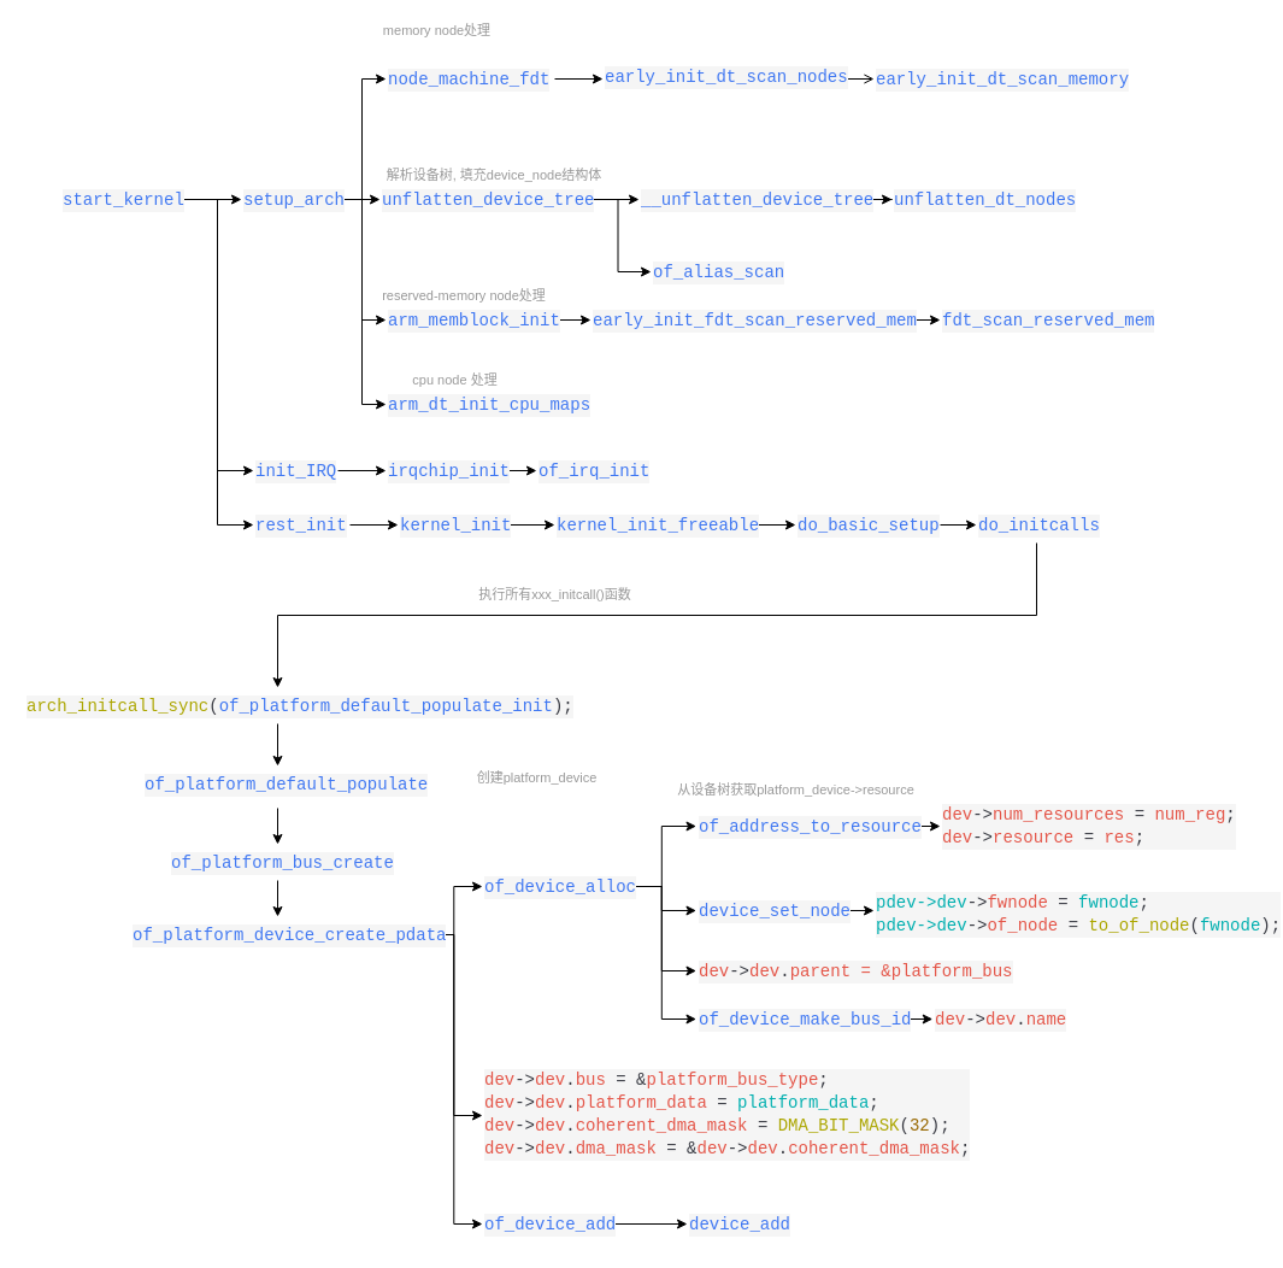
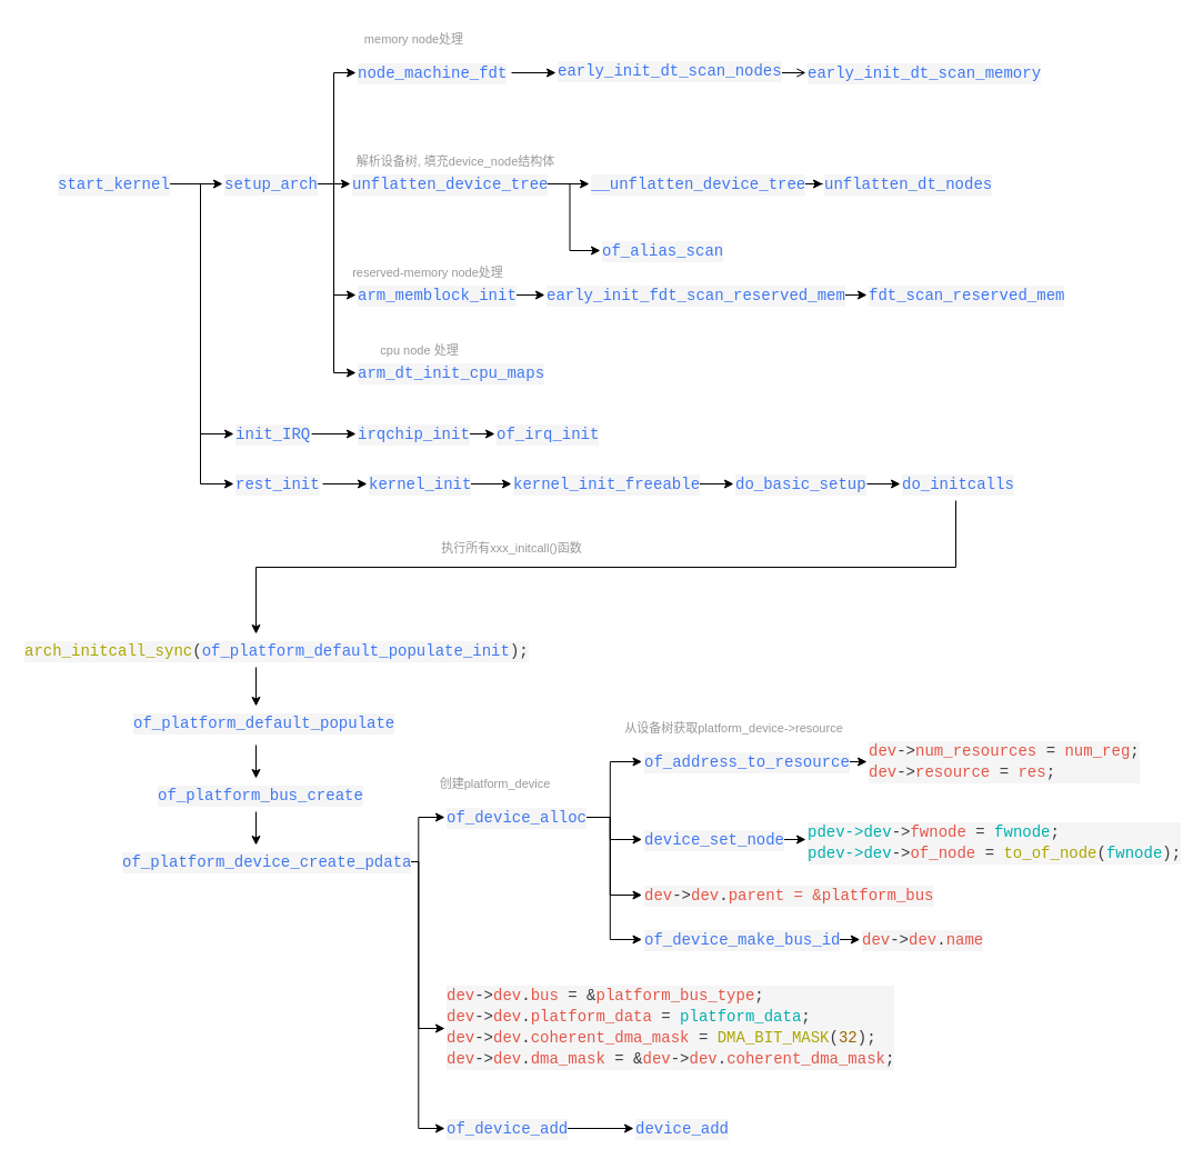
- <mxCell id="68" value="memory node处理" style="text;html=1;align=center;verticalAlign=middle;whiteSpace=wrap;rounded=0;fontSize=11;fontColor=#999999;" vertex="1" parent="1"><mxGeometry x="305" y="10" width="115" height="30" as="geometry" /></mxCell>
+ <mxCell id="68" value="memory node处理" style="text;html=1;align=center;verticalAlign=middle;whiteSpace=wrap;rounded=0;fontSize=11;fontColor=#999999;" vertex="1" parent="1"><mxGeometry x="315" y="20" width="115" height="30" as="geometry" /></mxCell>
- <mxCell id="49" value="创建platform_device" style="text;html=1;align=center;verticalAlign=middle;resizable=0;points=[];autosize=1;strokeColor=none;fillColor=none;fontSize=11;fontColor=#999999;" vertex="1" parent="1"><mxGeometry x="385" y="630" width="120" height="30" as="geometry" /></mxCell>
+ <mxCell id="49" value="创建platform_device" style="text;html=1;align=center;verticalAlign=middle;resizable=0;points=[];autosize=1;strokeColor=none;fillColor=none;fontSize=11;fontColor=#999999;" vertex="1" parent="1"><mxGeometry x="385" y="690" width="120" height="30" as="geometry" /></mxCell>
